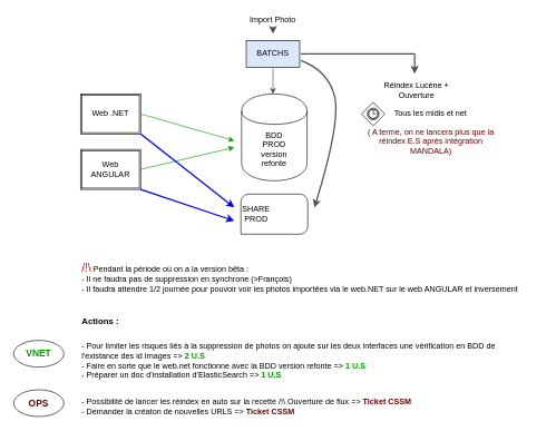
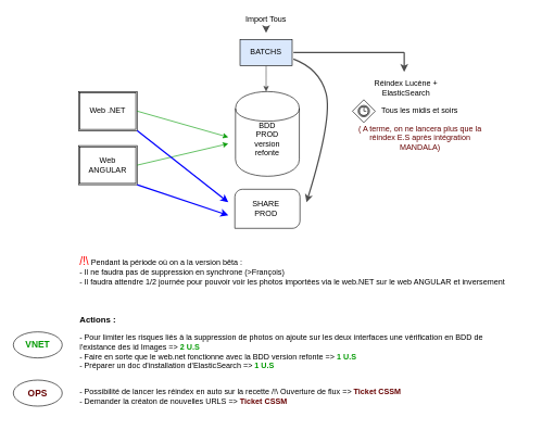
- <mxCell id="3" value="Import Photo" style="text;html=1;strokeColor=none;fillColor=none;align=center;verticalAlign=middle;whiteSpace=wrap;rounded=0;" vertex="1" parent="1"><mxGeometry x="368" y="20" width="80" height="20" as="geometry" /></mxCell>
+ <mxCell id="3" value="Import Tous" style="text;html=1;strokeColor=none;fillColor=none;align=center;verticalAlign=middle;whiteSpace=wrap;rounded=0;" vertex="1" parent="1"><mxGeometry x="368" y="20" width="80" height="20" as="geometry" /></mxCell>
- <mxCell id="18" value="Réindex Lucène + Ouverture" style="text;html=1;strokeColor=none;fillColor=none;align=center;verticalAlign=middle;whiteSpace=wrap;rounded=0;" vertex="1" parent="1"><mxGeometry x="558" y="120" width="130" height="30" as="geometry" /></mxCell>
+ <mxCell id="18" value="Réindex Lucène + ElasticSearch" style="text;html=1;strokeColor=none;fillColor=none;align=center;verticalAlign=middle;whiteSpace=wrap;rounded=0;" vertex="1" parent="1"><mxGeometry x="558" y="120" width="130" height="30" as="geometry" /></mxCell>
- <mxCell id="20" value="Tous les midis et net" style="text;html=1;strokeColor=none;fillColor=none;align=center;verticalAlign=middle;whiteSpace=wrap;rounded=0;" vertex="1" parent="1"><mxGeometry x="568" y="160" width="152" height="20" as="geometry" /></mxCell>
+ <mxCell id="20" value="Tous les midis et soirs" style="text;html=1;strokeColor=none;fillColor=none;align=center;verticalAlign=middle;whiteSpace=wrap;rounded=0;" vertex="1" parent="1"><mxGeometry x="568" y="160" width="152" height="20" as="geometry" /></mxCell>
- <mxCell id="6" value="&lt;div&gt;BDD PROD&lt;/div&gt;&lt;div&gt;version refonte&lt;br&gt;&lt;/div&gt;" style="text;html=1;strokeColor=none;fillColor=none;align=center;verticalAlign=middle;whiteSpace=wrap;rounded=0;" vertex="1" parent="1"><mxGeometry x="385" y="207.5" width="50" height="31" as="geometry" /></mxCell>
+ <mxCell id="6" value="&lt;div&gt;BDD PROD&lt;/div&gt;&lt;div&gt;version refonte&lt;br&gt;&lt;/div&gt;" style="text;html=1;strokeColor=none;fillColor=none;align=center;verticalAlign=middle;whiteSpace=wrap;rounded=0;" vertex="1" parent="1"><mxGeometry x="385" y="197.5" width="50" height="31" as="geometry" /></mxCell>
- <mxCell id="14" value="SHARE PROD" style="text;html=1;strokeColor=none;fillColor=none;align=center;verticalAlign=middle;whiteSpace=wrap;rounded=0;" vertex="1" parent="1"><mxGeometry x="363" y="310" width="40" height="20" as="geometry" /></mxCell>
+ <mxCell id="14" value="SHARE PROD" style="text;html=1;strokeColor=none;fillColor=none;align=center;verticalAlign=middle;whiteSpace=wrap;rounded=0;" vertex="1" parent="1"><mxGeometry x="388" y="310" width="40" height="20" as="geometry" /></mxCell>
- <mxCell id="23" value="&lt;font style=&quot;font-size: 13px&quot;&gt;&lt;b&gt;Actions :&lt;/b&gt;&lt;/font&gt;" style="text;html=1;strokeColor=none;fillColor=none;align=center;verticalAlign=middle;whiteSpace=wrap;rounded=0;fontColor=#000000;" vertex="1" parent="1"><mxGeometry x="120" y="470" width="60" height="20" as="geometry" /></mxCell>
+ <mxCell id="23" value="&lt;font style=&quot;font-size: 13px&quot;&gt;&lt;b&gt;Actions :&lt;/b&gt;&lt;/font&gt;" style="text;html=1;strokeColor=none;fillColor=none;align=center;verticalAlign=middle;whiteSpace=wrap;rounded=0;fontColor=#000000;" vertex="1" parent="1"><mxGeometry x="120" y="480" width="60" height="20" as="geometry" /></mxCell>
